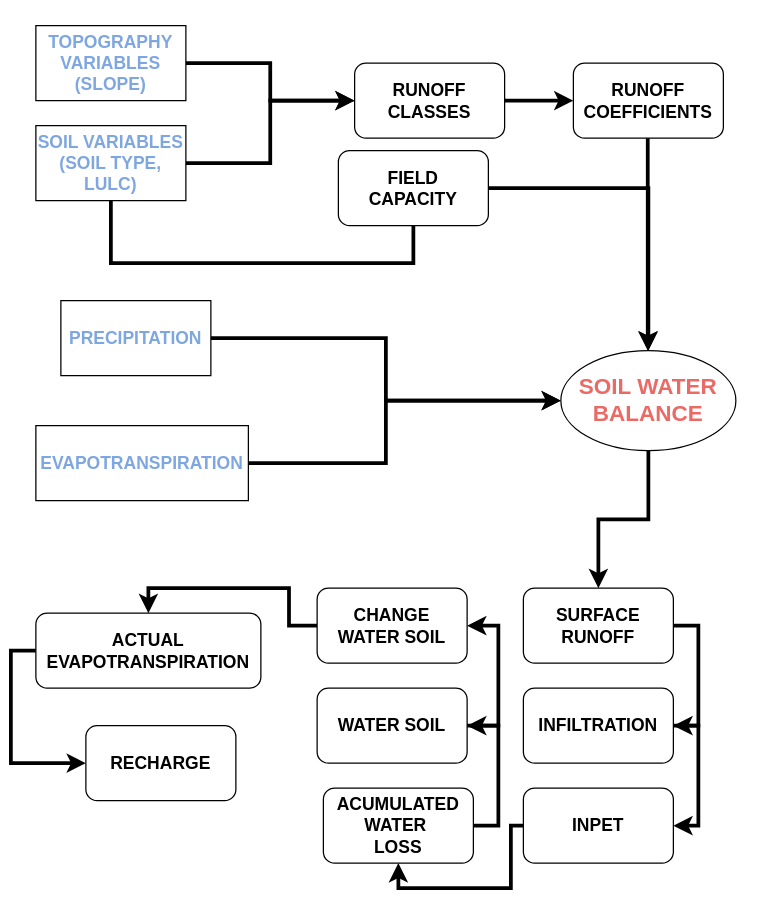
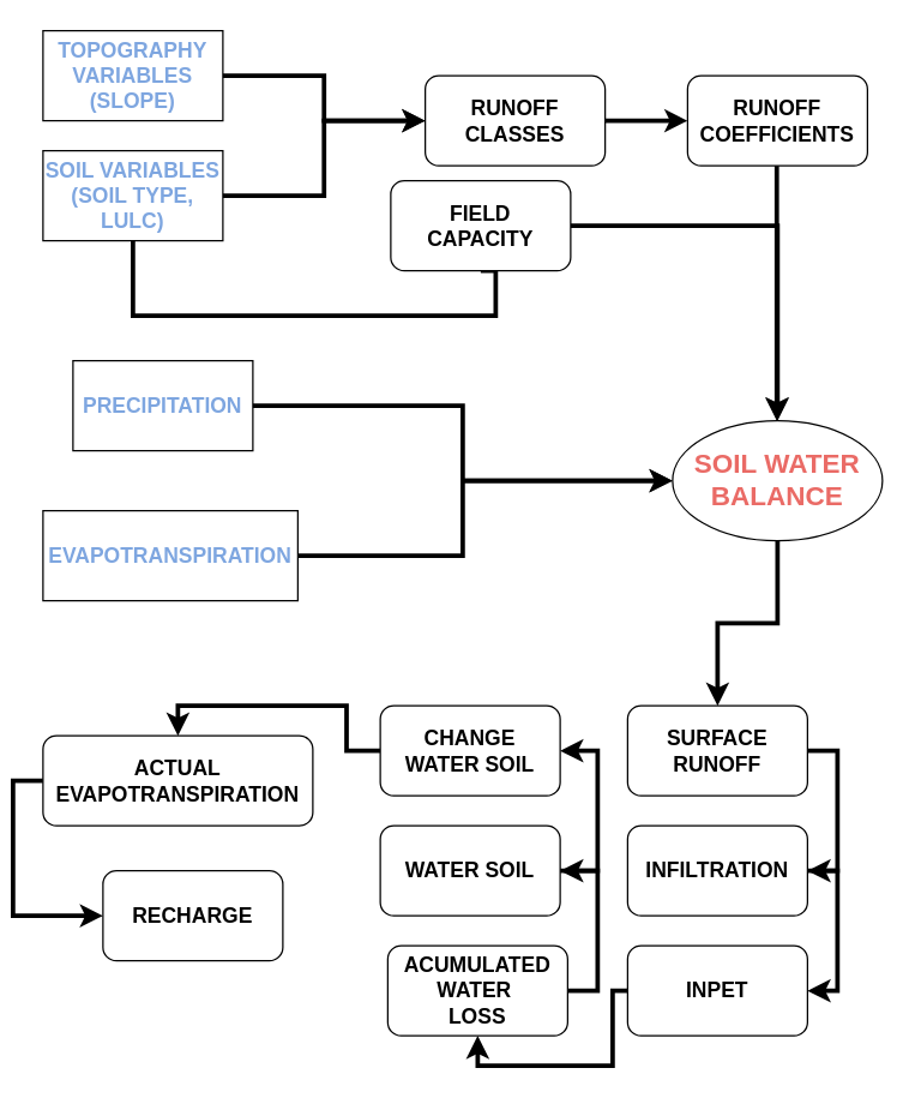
- <mxCell id="12" value="FIELD&lt;div&gt;CAPACITY&lt;/div&gt;" style="rounded=1;whiteSpace=wrap;html=1;fontStyle=1;fontSize=14;" vertex="1" parent="1"><mxGeometry x="262" y="120" width="120" height="60" as="geometry" /></mxCell>
+ <mxCell id="12" value="FIELD&lt;div&gt;CAPACITY&lt;/div&gt;" style="rounded=1;whiteSpace=wrap;html=1;fontStyle=1;fontSize=14;" vertex="1" parent="1"><mxGeometry x="252" y="120" width="120" height="60" as="geometry" /></mxCell>
